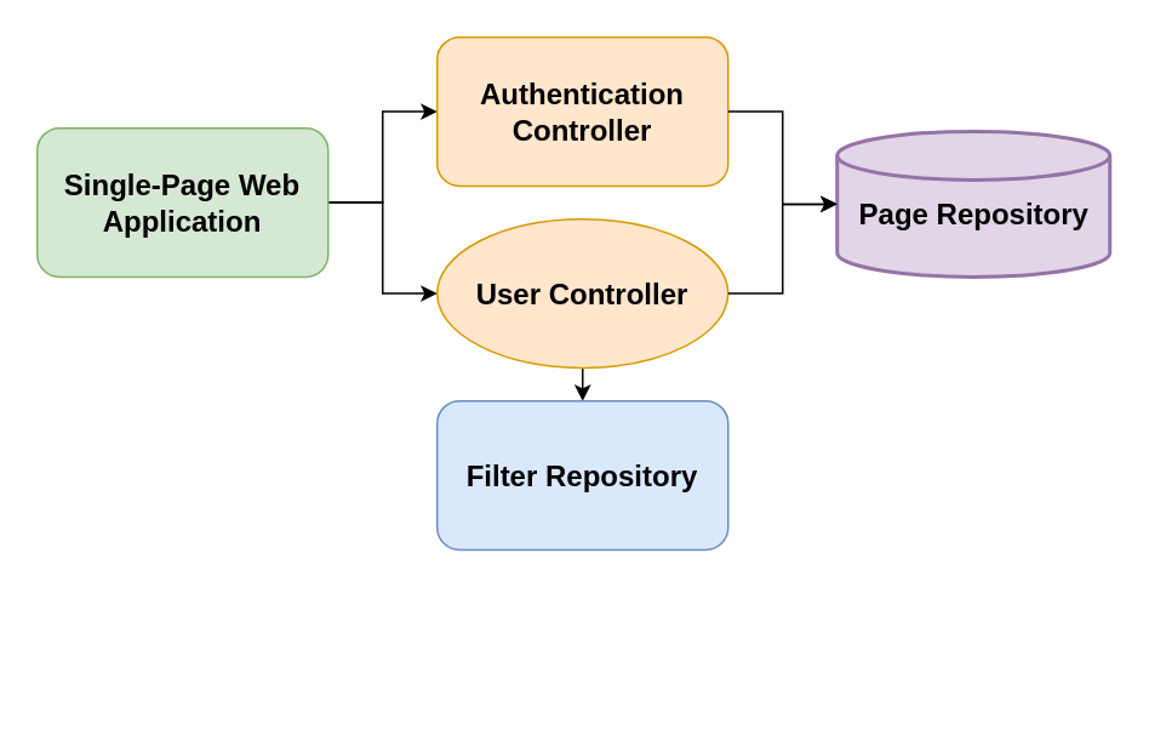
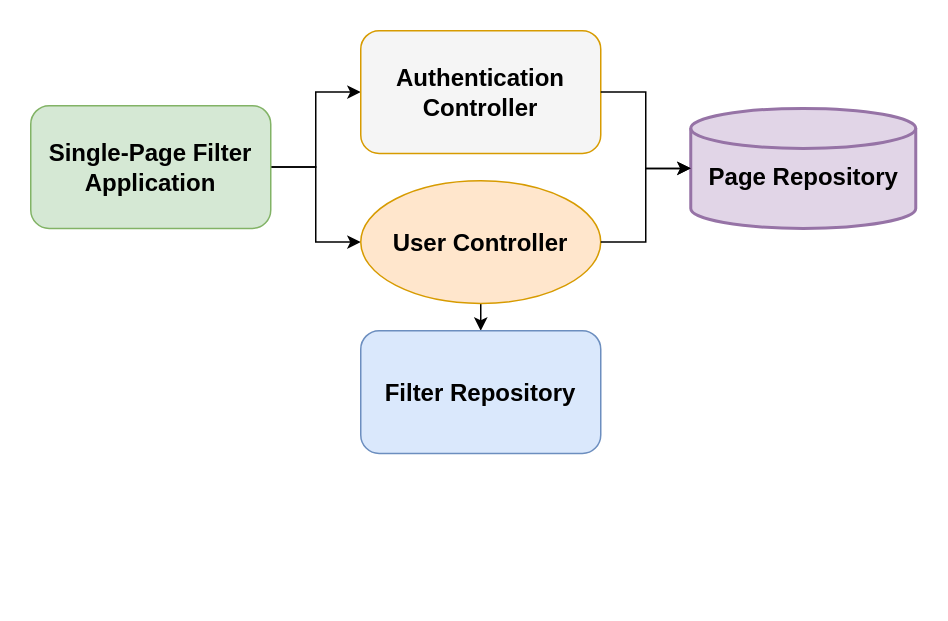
- <mxCell id="7" value="&lt;b&gt;Authentication&lt;br&gt;Controller&lt;/b&gt;" style="rounded=1;whiteSpace=wrap;html=1;fontSize=16;strokeColor=#d79b00;fillColor=#ffe6cc;" vertex="1" parent="1"><mxGeometry x="240" y="20" width="160" height="81.75" as="geometry" /></mxCell>
+ <mxCell id="7" value="&lt;b&gt;Authentication&lt;br&gt;Controller&lt;/b&gt;" style="rounded=1;whiteSpace=wrap;html=1;fontSize=16;strokeColor=#d79b00;fillColor=#f5f5f5;" vertex="1" parent="1"><mxGeometry x="240" y="20" width="160" height="81.75" as="geometry" /></mxCell>
- <mxCell id="5" value="&lt;b style=&quot;font-size: 12px;&quot;&gt;&lt;font style=&quot;font-size: 16px;&quot;&gt;Single-Page Web&lt;br&gt;Application&lt;/font&gt;&lt;/b&gt;" style="rounded=1;whiteSpace=wrap;html=1;fontSize=16;strokeColor=#82b366;fillColor=#d5e8d4;" vertex="1" parent="1"><mxGeometry x="20" y="70" width="160" height="81.75" as="geometry" /></mxCell>
+ <mxCell id="5" value="&lt;b style=&quot;font-size: 12px;&quot;&gt;&lt;font style=&quot;font-size: 16px;&quot;&gt;Single-Page Filter&lt;br&gt;Application&lt;/font&gt;&lt;/b&gt;" style="rounded=1;whiteSpace=wrap;html=1;fontSize=16;strokeColor=#82b366;fillColor=#d5e8d4;" vertex="1" parent="1"><mxGeometry x="20" y="70" width="160" height="81.75" as="geometry" /></mxCell>
